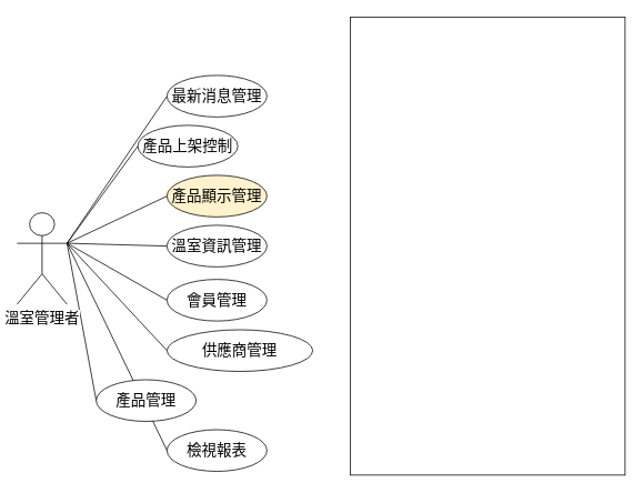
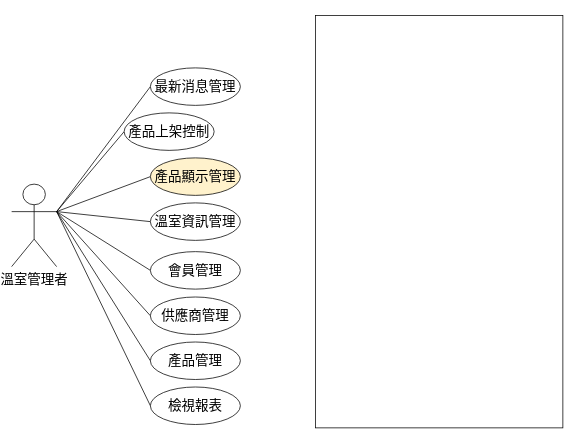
- <mxCell id="10" value="&lt;span style=&quot;font-size: 18px&quot;&gt;溫室管理者&lt;/span&gt;" style="shape=umlActor;verticalLabelPosition=bottom;labelBackgroundColor=#ffffff;verticalAlign=top;html=1;outlineConnect=0;" parent="1" vertex="1"><mxGeometry x="20" y="255" width="60" height="110" as="geometry" /></mxCell>
+ <mxCell id="10" value="&lt;span style=&quot;font-size: 18px&quot;&gt;溫室管理者&lt;/span&gt;" style="shape=umlActor;verticalLabelPosition=bottom;labelBackgroundColor=#ffffff;verticalAlign=top;html=1;outlineConnect=0;" parent="1" vertex="1"><mxGeometry x="15" y="245" width="60" height="110" as="geometry" /></mxCell>
- <mxCell id="18" value="供應商管理" style="ellipse;whiteSpace=wrap;html=1;fontSize=18;" parent="1" vertex="1"><mxGeometry x="200" y="395.5" width="175" height="50" as="geometry" /></mxCell>
+ <mxCell id="18" value="供應商管理" style="ellipse;whiteSpace=wrap;html=1;fontSize=18;" parent="1" vertex="1"><mxGeometry x="200" y="395.5" width="120" height="50" as="geometry" /></mxCell>
- <mxCell id="17" value="產品管理" style="ellipse;whiteSpace=wrap;html=1;fontSize=18;" parent="1" vertex="1"><mxGeometry x="115" y="455.5" width="120" height="50" as="geometry" /></mxCell>
+ <mxCell id="17" value="產品管理" style="ellipse;whiteSpace=wrap;html=1;fontSize=18;" parent="1" vertex="1"><mxGeometry x="200" y="455.5" width="120" height="50" as="geometry" /></mxCell>
